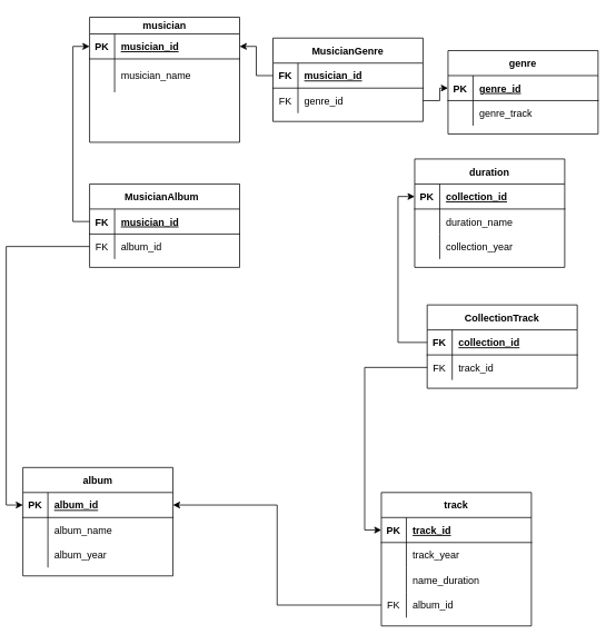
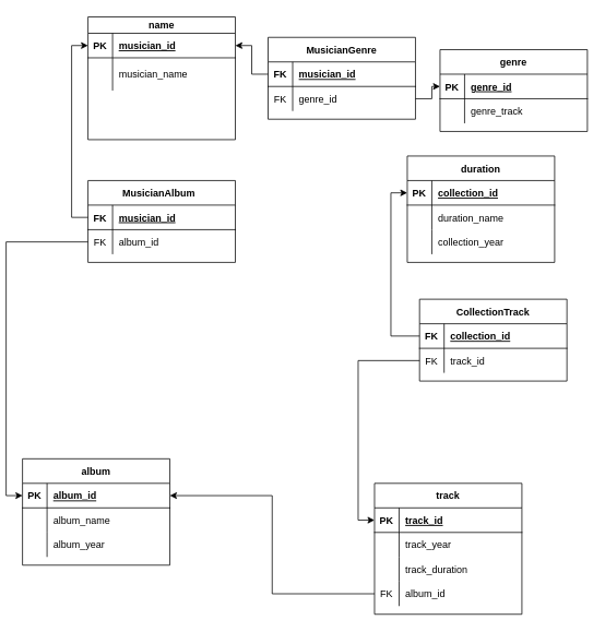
- <mxCell id="9" value="musician" style="shape=table;startSize=20;container=1;collapsible=1;childLayout=tableLayout;fixedRows=1;rowLines=0;fontStyle=1;align=center;resizeLast=1;" parent="1" vertex="1"><mxGeometry x="100" y="20" width="180" height="150" as="geometry"><mxRectangle x="140" y="90" width="90" height="30" as="alternateBounds" /></mxGeometry></mxCell>
+ <mxCell id="9" value="name" style="shape=table;startSize=20;container=1;collapsible=1;childLayout=tableLayout;fixedRows=1;rowLines=0;fontStyle=1;align=center;resizeLast=1;" parent="1" vertex="1"><mxGeometry x="100" y="20" width="180" height="150" as="geometry"><mxRectangle x="140" y="90" width="90" height="30" as="alternateBounds" /></mxGeometry></mxCell>
- <mxCell id="35" value="name_duration" style="shape=partialRectangle;connectable=0;fillColor=none;top=0;left=0;bottom=0;right=0;align=left;spacingLeft=6;overflow=hidden;" parent="33" vertex="1"><mxGeometry x="30" width="150" height="30" as="geometry"><mxRectangle width="150" height="30" as="alternateBounds" /></mxGeometry></mxCell>
+ <mxCell id="35" value="track_duration" style="shape=partialRectangle;connectable=0;fillColor=none;top=0;left=0;bottom=0;right=0;align=left;spacingLeft=6;overflow=hidden;" parent="33" vertex="1"><mxGeometry x="30" width="150" height="30" as="geometry"><mxRectangle width="150" height="30" as="alternateBounds" /></mxGeometry></mxCell>
